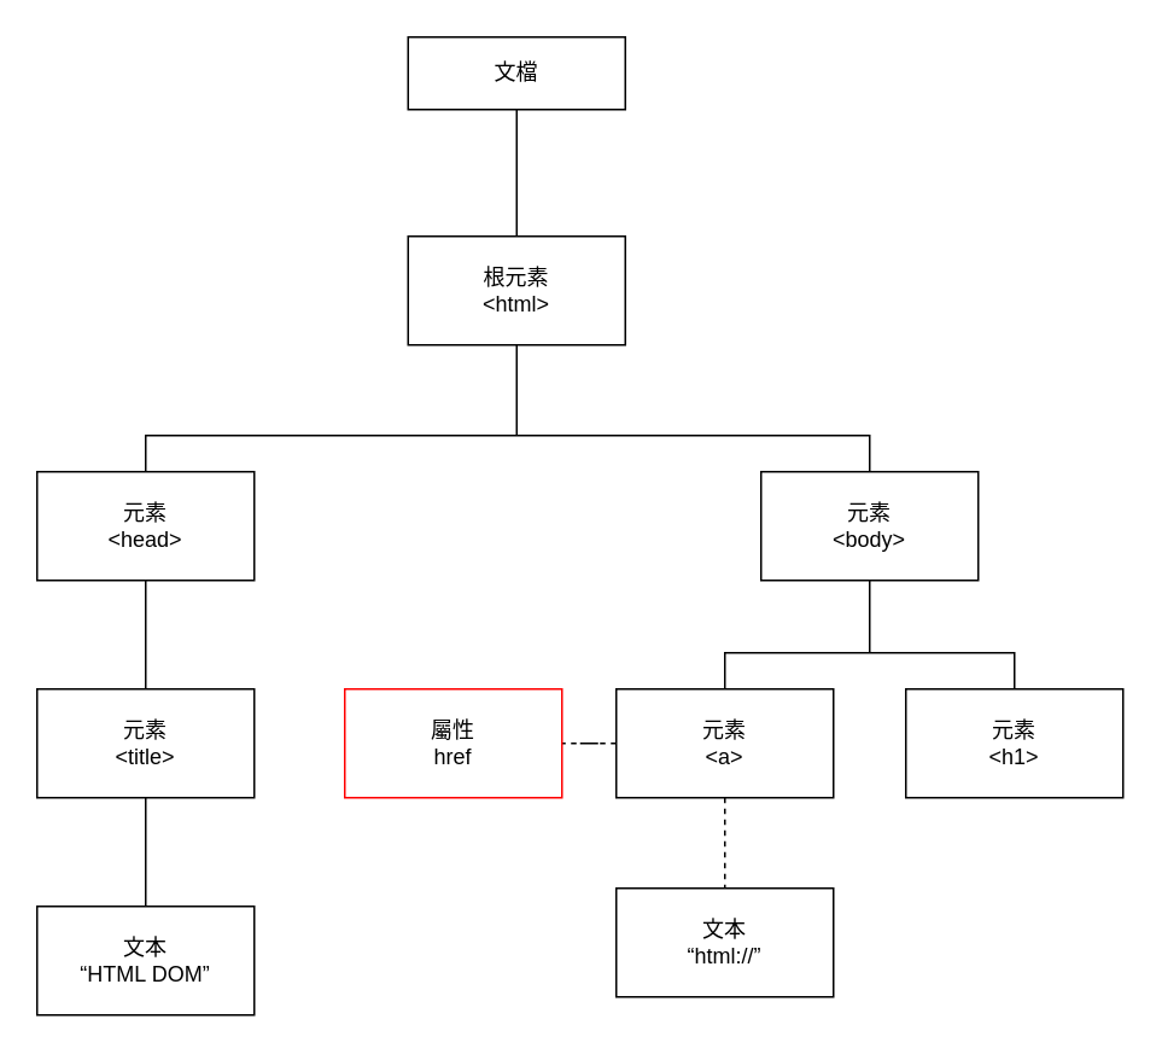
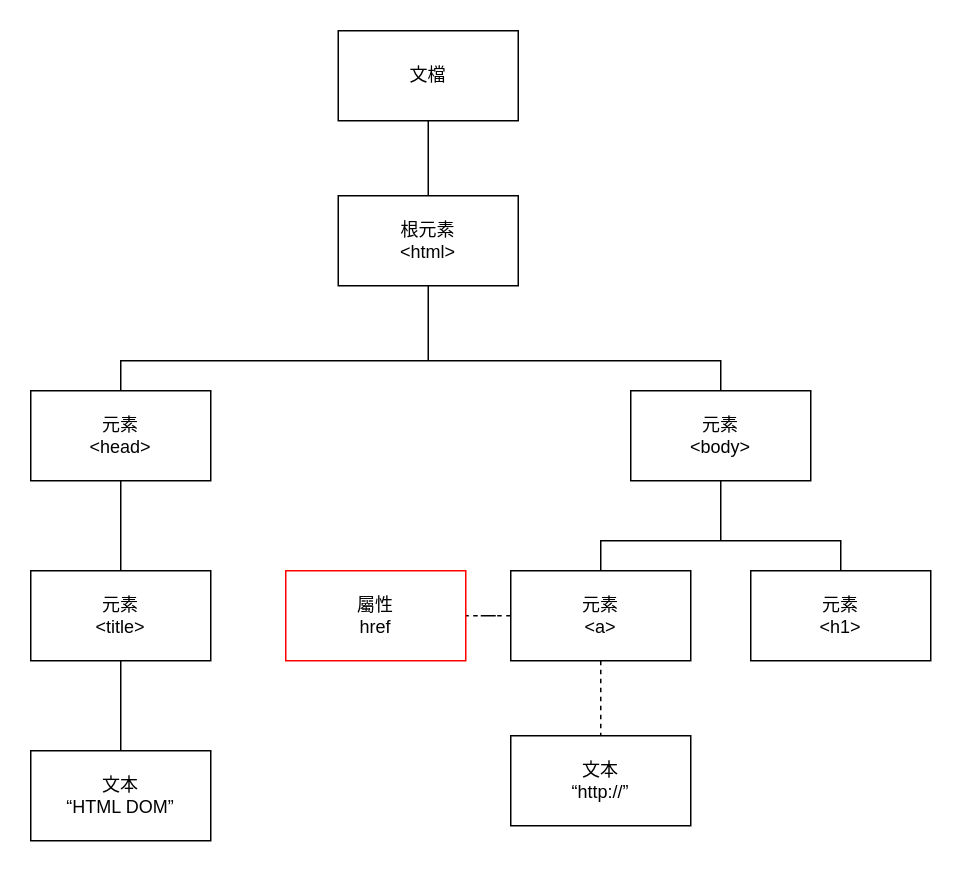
- <mxCell id="3" value="文檔" style="rounded=0;whiteSpace=wrap;html=1;" vertex="1" parent="1"><mxGeometry x="225" y="20" width="120" height="40" as="geometry" /></mxCell>
+ <mxCell id="3" value="文檔" style="rounded=0;whiteSpace=wrap;html=1;" vertex="1" parent="1"><mxGeometry x="225" y="20" width="120" height="60" as="geometry" /></mxCell>
- <mxCell id="20" value="文本&lt;br&gt;“html://”" style="rounded=0;whiteSpace=wrap;html=1;" vertex="1" parent="1"><mxGeometry x="340" y="490" width="120" height="60" as="geometry" /></mxCell>
+ <mxCell id="20" value="文本&lt;br&gt;“http://”" style="rounded=0;whiteSpace=wrap;html=1;" vertex="1" parent="1"><mxGeometry x="340" y="490" width="120" height="60" as="geometry" /></mxCell>
